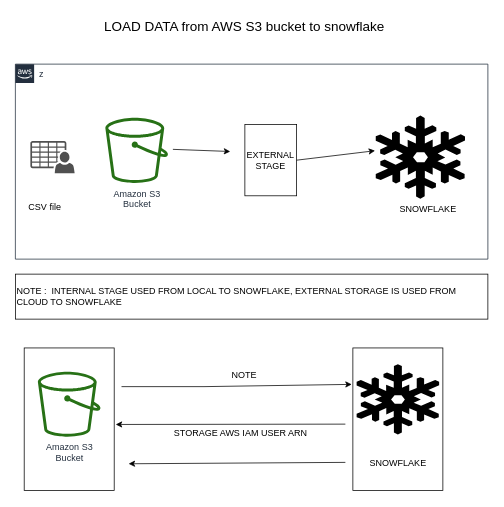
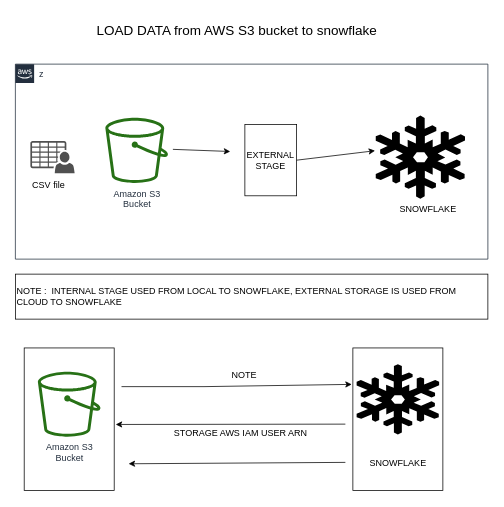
- <mxCell id="11" value="&lt;font style=&quot;font-size: 18px;&quot;&gt;LOAD DATA from AWS S3 bucket to snowflake &lt;/font&gt;" style="text;html=1;align=center;verticalAlign=middle;resizable=0;points=[];autosize=1;strokeColor=none;fillColor=none;" vertex="1" parent="1"><mxGeometry x="125" y="15" width="400" height="40" as="geometry" /></mxCell>
+ <mxCell id="11" value="&lt;font style=&quot;font-size: 18px;&quot;&gt;LOAD DATA from AWS S3 bucket to snowflake &lt;/font&gt;" style="text;html=1;align=center;verticalAlign=middle;resizable=0;points=[];autosize=1;strokeColor=none;fillColor=none;" vertex="1" parent="1"><mxGeometry x="115" y="20" width="400" height="40" as="geometry" /></mxCell>
- <mxCell id="10" value="CSV file " style="text;html=1;align=center;verticalAlign=middle;resizable=0;points=[];autosize=1;strokeColor=none;fillColor=none;" vertex="1" parent="2"><mxGeometry x="4" y="175.5" width="70" height="30" as="geometry" /></mxCell>
+ <mxCell id="10" value="CSV file " style="text;html=1;align=center;verticalAlign=middle;resizable=0;points=[];autosize=1;strokeColor=none;fillColor=none;" vertex="1" parent="2"><mxGeometry x="9" y="145.5" width="70" height="30" as="geometry" /></mxCell>
